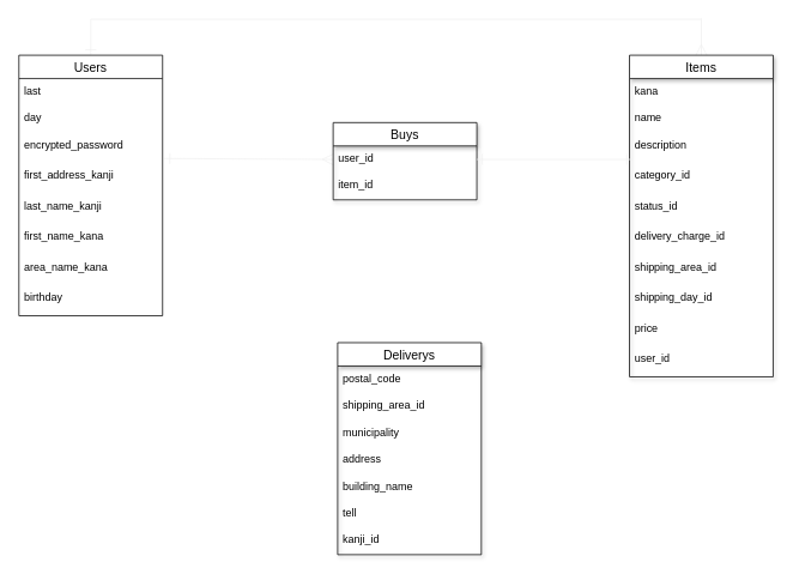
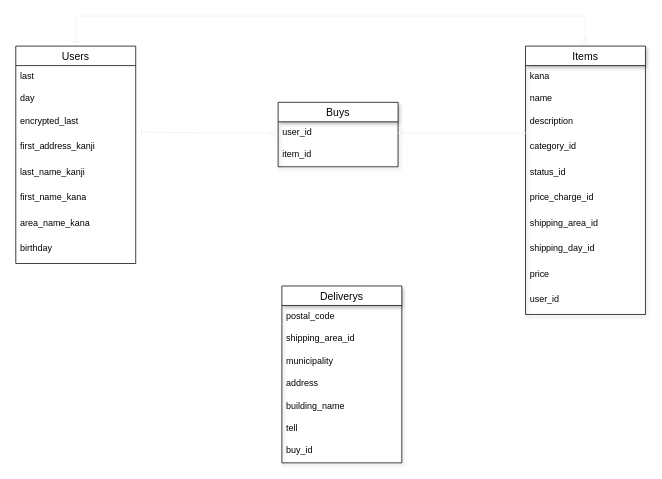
- <mxCell id="6" value="encrypted_password" style="text;strokeColor=none;fillColor=none;spacingLeft=4;spacingRight=4;overflow=hidden;rotatable=0;points=[[0,0.5],[1,0.5]];portConstraint=eastwest;fontSize=12;" vertex="1" parent="3"><mxGeometry y="86" width="160" height="34" as="geometry" /></mxCell>
+ <mxCell id="6" value="encrypted_last" style="text;strokeColor=none;fillColor=none;spacingLeft=4;spacingRight=4;overflow=hidden;rotatable=0;points=[[0,0.5],[1,0.5]];portConstraint=eastwest;fontSize=12;" vertex="1" parent="3"><mxGeometry y="86" width="160" height="34" as="geometry" /></mxCell>
- <mxCell id="20" value="delivery_charge_id" style="text;strokeColor=none;fillColor=none;spacingLeft=4;spacingRight=4;overflow=hidden;rotatable=0;points=[[0,0.5],[1,0.5]];portConstraint=eastwest;fontSize=12;" vertex="1" parent="14"><mxGeometry y="188" width="160" height="34" as="geometry" /></mxCell>
+ <mxCell id="20" value="price_charge_id" style="text;strokeColor=none;fillColor=none;spacingLeft=4;spacingRight=4;overflow=hidden;rotatable=0;points=[[0,0.5],[1,0.5]];portConstraint=eastwest;fontSize=12;" vertex="1" parent="14"><mxGeometry y="188" width="160" height="34" as="geometry" /></mxCell>
- <mxCell id="35" value="kanji_id" style="text;strokeColor=none;fillColor=none;spacingLeft=4;spacingRight=4;overflow=hidden;rotatable=0;points=[[0,0.5],[1,0.5]];portConstraint=eastwest;fontSize=12;" vertex="1" parent="28"><mxGeometry y="206" width="160" height="30" as="geometry" /></mxCell>
+ <mxCell id="35" value="buy_id" style="text;strokeColor=none;fillColor=none;spacingLeft=4;spacingRight=4;overflow=hidden;rotatable=0;points=[[0,0.5],[1,0.5]];portConstraint=eastwest;fontSize=12;" vertex="1" parent="28"><mxGeometry y="206" width="160" height="30" as="geometry" /></mxCell>
